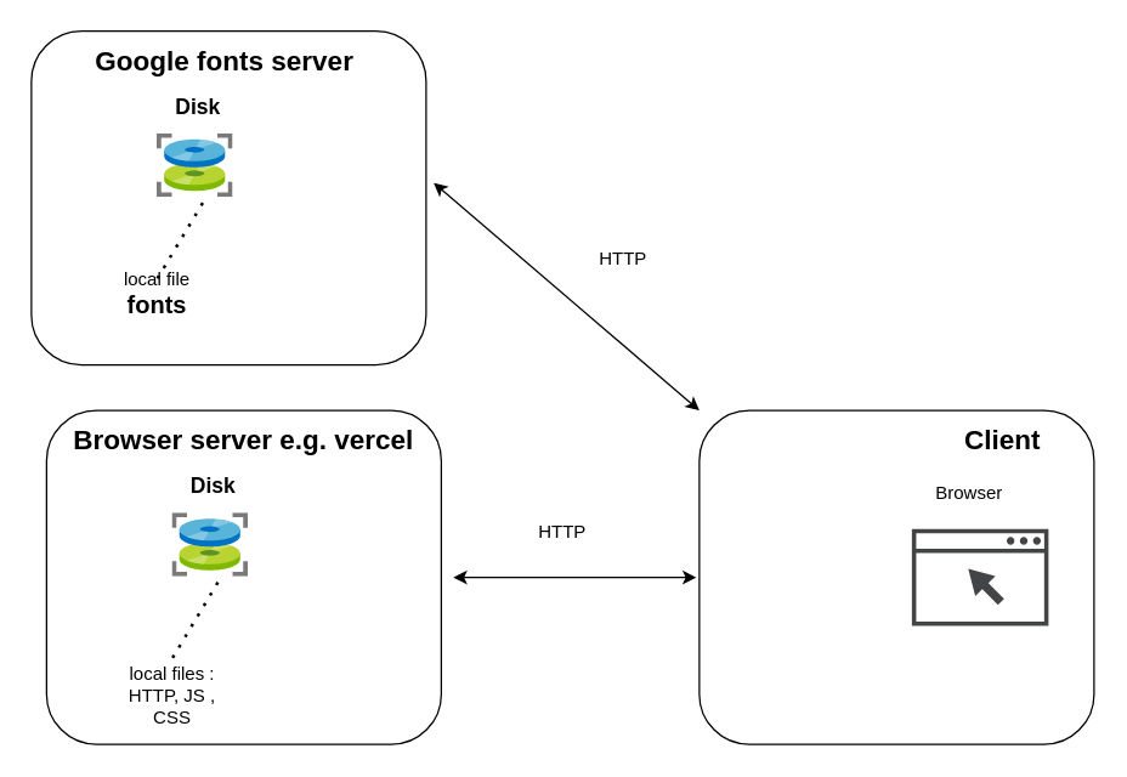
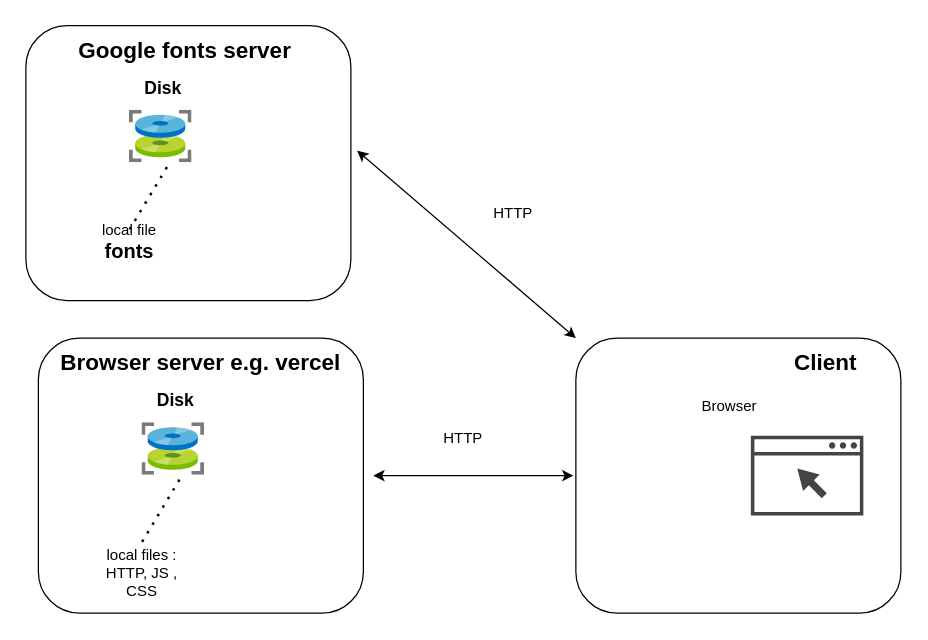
- <mxCell id="13" value="Browser" style="text;html=1;strokeColor=none;fillColor=none;align=center;verticalAlign=middle;whiteSpace=wrap;rounded=0;" parent="1" vertex="1"><mxGeometry x="617.5" y="314.8" width="40" height="20" as="geometry" /></mxCell>
+ <mxCell id="13" value="Browser" style="text;html=1;strokeColor=none;fillColor=none;align=center;verticalAlign=middle;whiteSpace=wrap;rounded=0;" parent="1" vertex="1"><mxGeometry x="562.5" y="314.8" width="40" height="20" as="geometry" /></mxCell>
